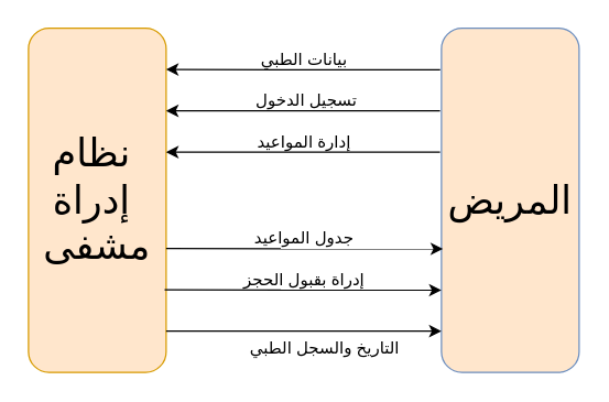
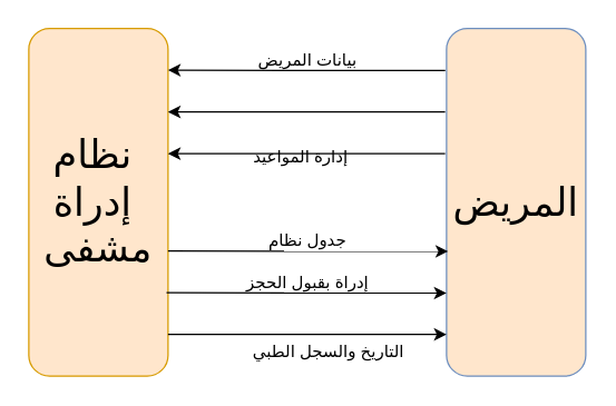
- <mxCell id="7" value="بيانات الطبي" style="text;html=1;align=center;verticalAlign=middle;resizable=0;points=[];autosize=1;strokeColor=none;fillColor=none;" parent="1" vertex="1"><mxGeometry x="180" y="28" width="80" height="30" as="geometry" /></mxCell>
+ <mxCell id="7" value="بيانات المريض" style="text;html=1;align=center;verticalAlign=middle;resizable=0;points=[];autosize=1;strokeColor=none;fillColor=none;" parent="1" vertex="1"><mxGeometry x="180" y="28" width="80" height="30" as="geometry" /></mxCell>
- <mxCell id="8" value="&amp;nbsp;تسجيل الدخول" style="text;html=1;align=center;verticalAlign=middle;resizable=0;points=[];autosize=1;strokeColor=none;fillColor=none;" parent="1" vertex="1"><mxGeometry x="180" y="58" width="80" height="30" as="geometry" /></mxCell>
- <mxCell id="9" value="إدارة المواعيد" style="text;html=1;align=center;verticalAlign=middle;resizable=0;points=[];autosize=1;strokeColor=none;fillColor=none;" parent="1" vertex="1"><mxGeometry x="180" y="88" width="80" height="30" as="geometry" /></mxCell>
+ <mxCell id="9" value="إدارة المواعيد" style="text;html=1;align=center;verticalAlign=middle;resizable=0;points=[];autosize=1;strokeColor=none;fillColor=none;" parent="1" vertex="1"><mxGeometry x="175" y="98" width="80" height="30" as="geometry" /></mxCell>
- <mxCell id="13" value="جدول المواعيد" style="text;html=1;align=center;verticalAlign=middle;resizable=0;points=[];autosize=1;strokeColor=none;fillColor=none;" parent="1" vertex="1"><mxGeometry x="180" y="158" width="80" height="30" as="geometry" /></mxCell>
+ <mxCell id="13" value="جدول نظام" style="text;html=1;align=center;verticalAlign=middle;resizable=0;points=[];autosize=1;strokeColor=none;fillColor=none;" parent="1" vertex="1"><mxGeometry x="180" y="158" width="80" height="30" as="geometry" /></mxCell>
